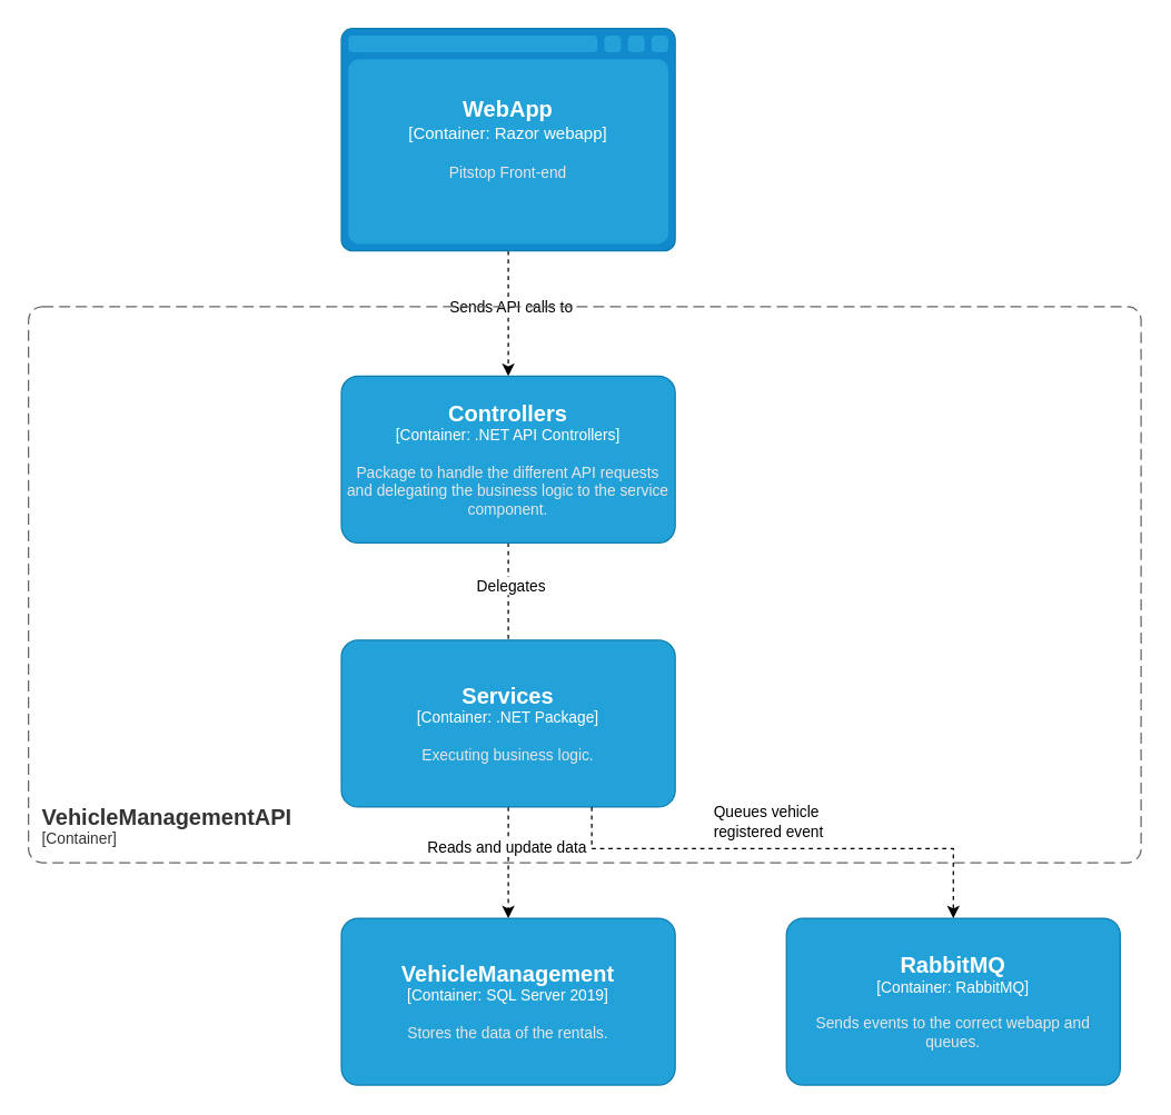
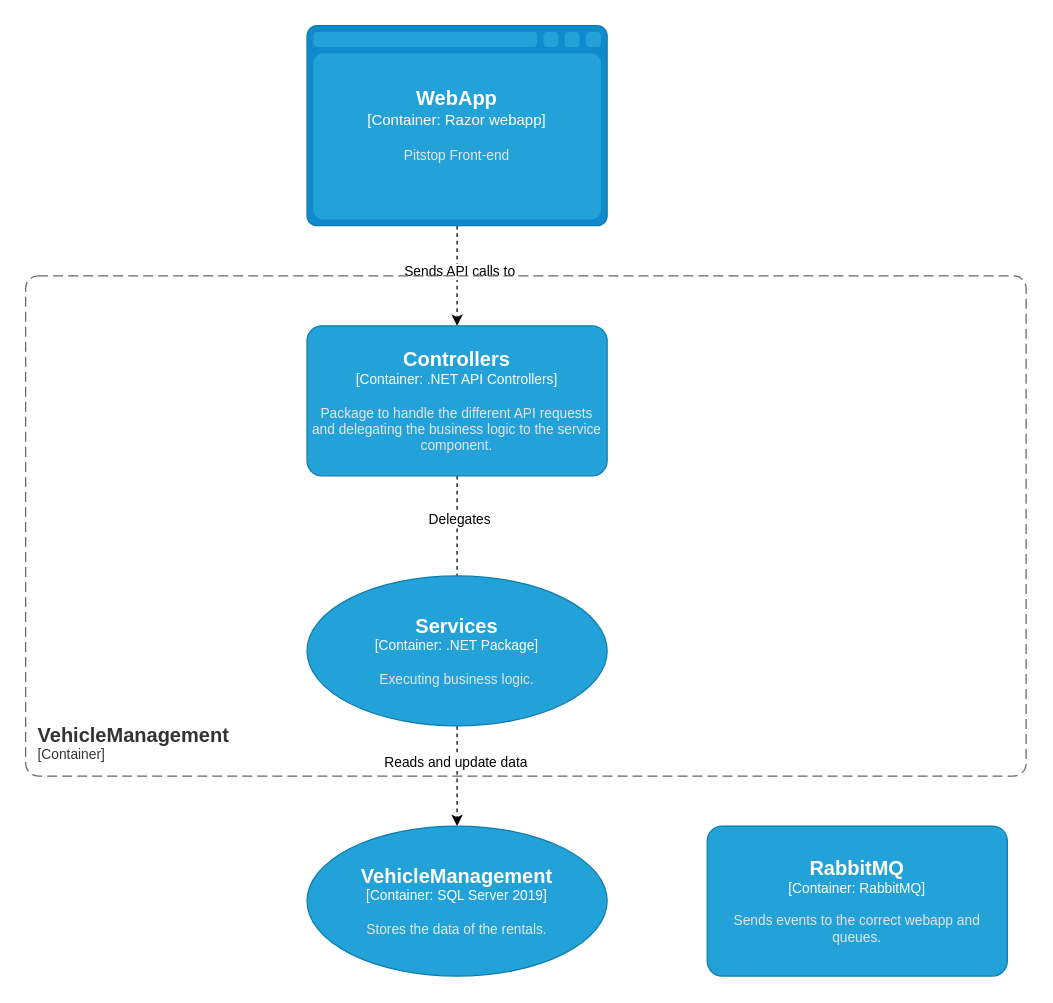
- <mxCell id="7" value="&lt;font style=&quot;font-size: 16px&quot;&gt;&lt;b&gt;Controllers&lt;/b&gt;&lt;/font&gt;&lt;div&gt;[Container: .NET API Controllers]&lt;/div&gt;&lt;br&gt;&lt;div&gt;&lt;font style=&quot;font-size: 11px&quot;&gt;&lt;font color=&quot;#E6E6E6&quot;&gt;Package to handle the different API requests and delegating the business logic to the service component.&lt;/font&gt;&lt;/div&gt;" style="rounded=1;whiteSpace=wrap;html=1;fontSize=11;labelBackgroundColor=none;fillColor=#23A2D9;fontColor=#ffffff;align=center;arcSize=10;strokeColor=#0E7DAD;metaEdit=1;resizable=0;points=[[0.25,0,0],[0.5,0,0],[0.75,0,0],[1,0.25,0],[1,0.5,0],[1,0.75,0],[0.75,1,0],[0.5,1,0],[0.25,1,0],[0,0.75,0],[0,0.5,0],[0,0.25,0]];" vertex="1" parent="1"><mxGeometry x="245" y="270" width="240" height="120" as="geometry" /></mxCell>
+ <mxCell id="7" value="&lt;font style=&quot;font-size: 16px&quot;&gt;&lt;b&gt;Controllers&lt;/b&gt;&lt;/font&gt;&lt;div&gt;[Container: .NET API Controllers]&lt;/div&gt;&lt;br&gt;&lt;div&gt;&lt;font style=&quot;font-size: 11px&quot;&gt;&lt;font color=&quot;#E6E6E6&quot;&gt;Package to handle the different API requests and delegating the business logic to the service component.&lt;/font&gt;&lt;/div&gt;" style="rounded=1;whiteSpace=wrap;html=1;fontSize=11;labelBackgroundColor=none;fillColor=#23A2D9;fontColor=#ffffff;align=center;arcSize=10;strokeColor=#0E7DAD;metaEdit=1;resizable=0;points=[[0.25,0,0],[0.5,0,0],[0.75,0,0],[1,0.25,0],[1,0.5,0],[1,0.75,0],[0.75,1,0],[0.5,1,0],[0.25,1,0],[0,0.75,0],[0,0.5,0],[0,0.25,0]];" vertex="1" parent="1"><mxGeometry x="245" y="260" width="240" height="120" as="geometry" /></mxCell>
- <mxCell id="10" value="&lt;font style=&quot;font-size: 16px&quot;&gt;&lt;b&gt;Services&lt;/b&gt;&lt;/font&gt;&lt;div&gt;[Container: .NET Package]&lt;/div&gt;&lt;br&gt;&lt;div&gt;&lt;font style=&quot;font-size: 11px&quot;&gt;&lt;font color=&quot;#E6E6E6&quot;&gt;Executing business logic.&lt;/font&gt;&lt;/div&gt;" style="rounded=1;whiteSpace=wrap;html=1;fontSize=11;labelBackgroundColor=none;fillColor=#23A2D9;fontColor=#ffffff;align=center;arcSize=10;strokeColor=#0E7DAD;metaEdit=1;resizable=0;points=[[0.25,0,0],[0.5,0,0],[0.75,0,0],[1,0.25,0],[1,0.5,0],[1,0.75,0],[0.75,1,0],[0.5,1,0],[0.25,1,0],[0,0.75,0],[0,0.5,0],[0,0.25,0]];" vertex="1" parent="1"><mxGeometry x="245" y="460" width="240" height="120" as="geometry" /></mxCell>
+ <mxCell id="10" value="&lt;font style=&quot;font-size: 16px&quot;&gt;&lt;b&gt;Services&lt;/b&gt;&lt;/font&gt;&lt;div&gt;[Container: .NET Package]&lt;/div&gt;&lt;br&gt;&lt;div&gt;&lt;font style=&quot;font-size: 11px&quot;&gt;&lt;font color=&quot;#E6E6E6&quot;&gt;Executing business logic.&lt;/font&gt;&lt;/div&gt;" style="ellipse;whiteSpace=wrap;html=1;fontSize=11;labelBackgroundColor=none;fillColor=#23A2D9;fontColor=#ffffff;align=center;arcSize=10;strokeColor=#0E7DAD;metaEdit=1;resizable=0;points=[[0.25,0,0],[0.5,0,0],[0.75,0,0],[1,0.25,0],[1,0.5,0],[1,0.75,0],[0.75,1,0],[0.5,1,0],[0.25,1,0],[0,0.75,0],[0,0.5,0],[0,0.25,0]];" vertex="1" parent="1"><mxGeometry x="245" y="460" width="240" height="120" as="geometry" /></mxCell>
- <mxCell id="12" value="&lt;font style=&quot;font-size: 16px&quot;&gt;&lt;b&gt;&lt;div style=&quot;text-align: left&quot;&gt;VehicleManagementAPI&lt;/div&gt;&lt;/b&gt;&lt;/font&gt;&lt;div style=&quot;text-align: left&quot;&gt;[Container]&lt;/div&gt;" style="rounded=1;fontSize=11;whiteSpace=wrap;html=1;dashed=1;arcSize=20;fillColor=none;strokeColor=#666666;fontColor=#333333;labelBackgroundColor=none;align=left;verticalAlign=bottom;labelBorderColor=none;spacingTop=0;spacing=10;dashPattern=8 4;metaEdit=1;rotatable=0;perimeter=rectanglePerimeter;noLabel=0;labelPadding=0;allowArrows=0;connectable=0;expand=0;recursiveResize=0;editable=1;pointerEvents=0;absoluteArcSize=1;points=[[0.25,0,0],[0.5,0,0],[0.75,0,0],[1,0.25,0],[1,0.5,0],[1,0.75,0],[0.75,1,0],[0.5,1,0],[0.25,1,0],[0,0.75,0],[0,0.5,0],[0,0.25,0]];" vertex="1" parent="1"><mxGeometry x="20" y="220" width="800" height="400" as="geometry" /></mxCell>
+ <mxCell id="12" value="&lt;font style=&quot;font-size: 16px&quot;&gt;&lt;b&gt;&lt;div style=&quot;text-align: left&quot;&gt;VehicleManagement&lt;/div&gt;&lt;/b&gt;&lt;/font&gt;&lt;div style=&quot;text-align: left&quot;&gt;[Container]&lt;/div&gt;" style="rounded=1;fontSize=11;whiteSpace=wrap;html=1;dashed=1;arcSize=20;fillColor=none;strokeColor=#666666;fontColor=#333333;labelBackgroundColor=none;align=left;verticalAlign=bottom;labelBorderColor=none;spacingTop=0;spacing=10;dashPattern=8 4;metaEdit=1;rotatable=0;perimeter=rectanglePerimeter;noLabel=0;labelPadding=0;allowArrows=0;connectable=0;expand=0;recursiveResize=0;editable=1;pointerEvents=0;absoluteArcSize=1;points=[[0.25,0,0],[0.5,0,0],[0.75,0,0],[1,0.25,0],[1,0.5,0],[1,0.75,0],[0.75,1,0],[0.5,1,0],[0.25,1,0],[0,0.75,0],[0,0.5,0],[0,0.25,0]];" vertex="1" parent="1"><mxGeometry x="20" y="220" width="800" height="400" as="geometry" /></mxCell>
- <mxCell id="14" style="edgeStyle=orthogonalEdgeStyle;rounded=0;orthogonalLoop=1;jettySize=auto;html=1;entryX=0.5;entryY=0;entryDx=0;entryDy=0;entryPerimeter=0;dashed=1;" edge="1" parent="1" source="10" target="13"><mxGeometry relative="1" as="geometry"><Array as="points"><mxPoint x="425" y="610" /><mxPoint x="685" y="610" /></Array></mxGeometry></mxCell>
- <mxCell id="15" value="Queues vehicle&amp;nbsp;&lt;div&gt;registered event&lt;/div&gt;" style="edgeLabel;html=1;align=center;verticalAlign=middle;resizable=0;points=[];" vertex="1" connectable="0" parent="14"><mxGeometry x="-0.082" relative="1" as="geometry"><mxPoint y="-20" as="offset" /></mxGeometry></mxCell>
- <mxCell id="11" value="&lt;font style=&quot;font-size: 16px&quot;&gt;&lt;b&gt;VehicleManagement&lt;/b&gt;&lt;/font&gt;&lt;div&gt;[Container: SQL Server 2019]&lt;/div&gt;&lt;br&gt;&lt;div&gt;&lt;font style=&quot;font-size: 11px&quot;&gt;&lt;font color=&quot;#E6E6E6&quot;&gt;Stores the data of the rentals.&lt;/font&gt;&lt;/div&gt;" style="rounded=1;whiteSpace=wrap;html=1;fontSize=11;labelBackgroundColor=none;fillColor=#23A2D9;fontColor=#ffffff;align=center;arcSize=10;strokeColor=#0E7DAD;metaEdit=1;resizable=0;points=[[0.25,0,0],[0.5,0,0],[0.75,0,0],[1,0.25,0],[1,0.5,0],[1,0.75,0],[0.75,1,0],[0.5,1,0],[0.25,1,0],[0,0.75,0],[0,0.5,0],[0,0.25,0]];" vertex="1" parent="1"><mxGeometry x="245" y="660" width="240" height="120" as="geometry" /></mxCell>
+ <mxCell id="11" value="&lt;font style=&quot;font-size: 16px&quot;&gt;&lt;b&gt;VehicleManagement&lt;/b&gt;&lt;/font&gt;&lt;div&gt;[Container: SQL Server 2019]&lt;/div&gt;&lt;br&gt;&lt;div&gt;&lt;font style=&quot;font-size: 11px&quot;&gt;&lt;font color=&quot;#E6E6E6&quot;&gt;Stores the data of the rentals.&lt;/font&gt;&lt;/div&gt;" style="ellipse;whiteSpace=wrap;html=1;fontSize=11;labelBackgroundColor=none;fillColor=#23A2D9;fontColor=#ffffff;align=center;arcSize=10;strokeColor=#0E7DAD;metaEdit=1;resizable=0;points=[[0.25,0,0],[0.5,0,0],[0.75,0,0],[1,0.25,0],[1,0.5,0],[1,0.75,0],[0.75,1,0],[0.5,1,0],[0.25,1,0],[0,0.75,0],[0,0.5,0],[0,0.25,0]];" vertex="1" parent="1"><mxGeometry x="245" y="660" width="240" height="120" as="geometry" /></mxCell>
